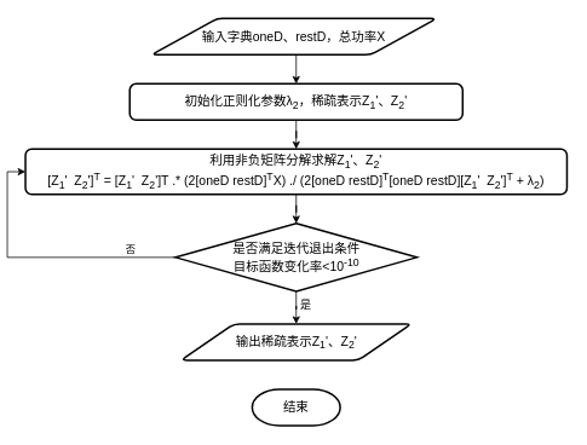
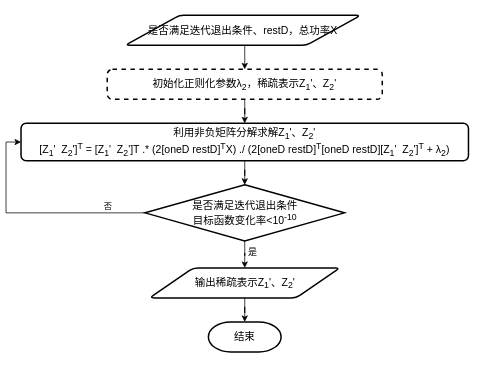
- <mxCell id="3" value="&lt;font style=&quot;font-size: 14px&quot;&gt;输入字典oneD、restD，总功率X&lt;/font&gt;" style="shape=parallelogram;html=1;strokeWidth=2;perimeter=parallelogramPerimeter;whiteSpace=wrap;rounded=1;arcSize=12;size=0.23;" vertex="1" parent="1"><mxGeometry x="159" y="20" width="314" height="40" as="geometry" /></mxCell>
+ <mxCell id="3" value="&lt;font style=&quot;font-size: 14px&quot;&gt;是否满足迭代退出条件、restD，总功率X&lt;/font&gt;" style="shape=parallelogram;html=1;strokeWidth=2;perimeter=parallelogramPerimeter;whiteSpace=wrap;rounded=1;arcSize=12;size=0.23;" vertex="1" parent="1"><mxGeometry x="159" y="20" width="314" height="40" as="geometry" /></mxCell>
- <mxCell id="5" value="&lt;font style=&quot;font-size: 14px&quot;&gt;初始化正则化参数λ&lt;sub&gt;2&lt;/sub&gt;，稀疏表示Z&lt;sub&gt;1&lt;/sub&gt;'、Z&lt;sub&gt;2&lt;/sub&gt;&lt;/font&gt;&lt;span style=&quot;font-size: 14px&quot;&gt;'&lt;/span&gt;" style="rounded=1;whiteSpace=wrap;html=1;absoluteArcSize=1;arcSize=14;strokeWidth=2;" vertex="1" parent="1"><mxGeometry x="135" y="92" width="367" height="40" as="geometry" /></mxCell>
+ <mxCell id="5" value="&lt;font style=&quot;font-size: 14px&quot;&gt;初始化正则化参数λ&lt;sub&gt;2&lt;/sub&gt;，稀疏表示Z&lt;sub&gt;1&lt;/sub&gt;'、Z&lt;sub&gt;2&lt;/sub&gt;&lt;/font&gt;&lt;span style=&quot;font-size: 14px&quot;&gt;'&lt;/span&gt;" style="rounded=1;whiteSpace=wrap;html=1;absoluteArcSize=1;arcSize=14;strokeWidth=2;dashed=1;" vertex="1" parent="1"><mxGeometry x="135" y="92" width="367" height="40" as="geometry" /></mxCell>
+ <mxCell id="12" value="" style="edgeStyle=orthogonalEdgeStyle;rounded=0;orthogonalLoop=1;jettySize=auto;html=1;" edge="1" parent="1" source="13" target="15"><mxGeometry relative="1" as="geometry" /></mxCell>
